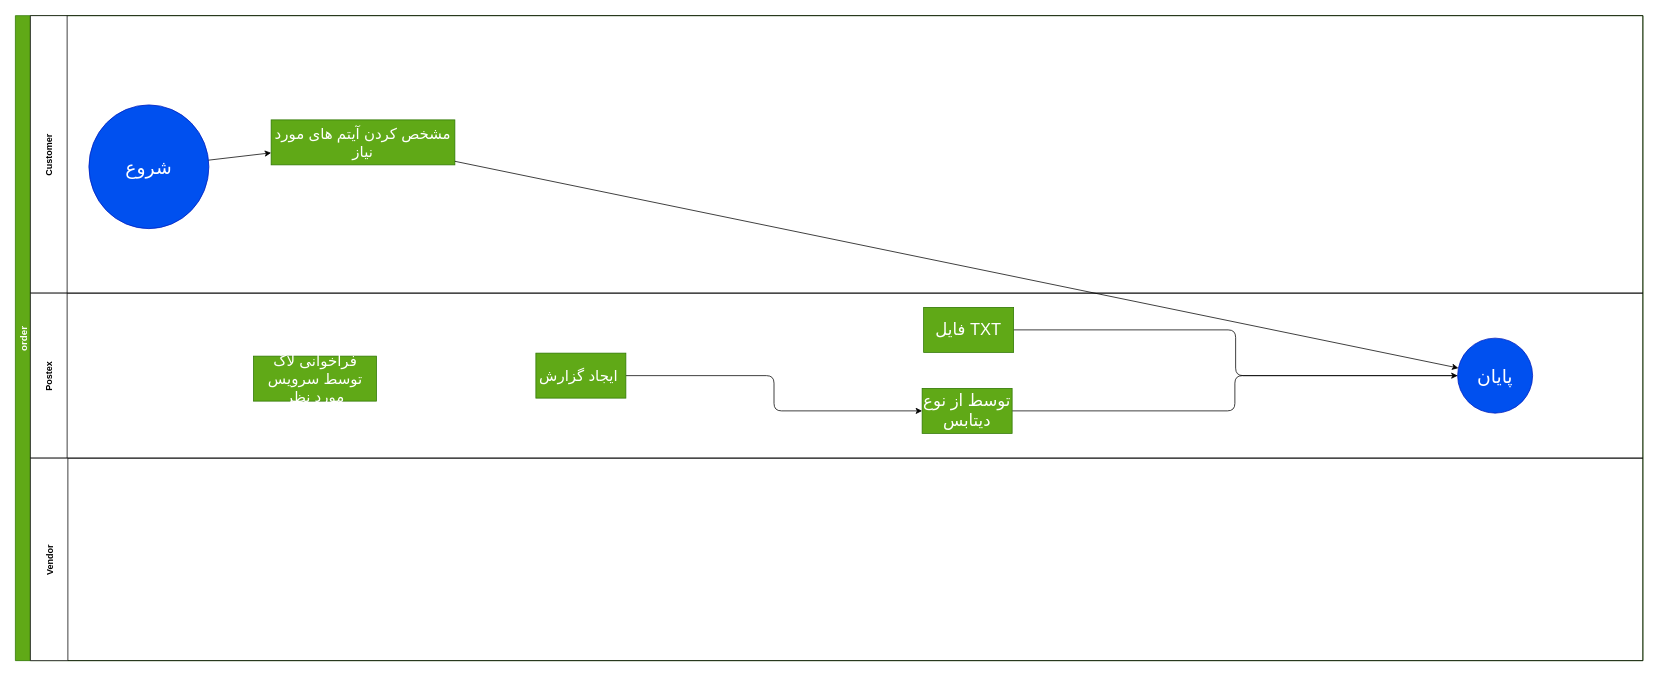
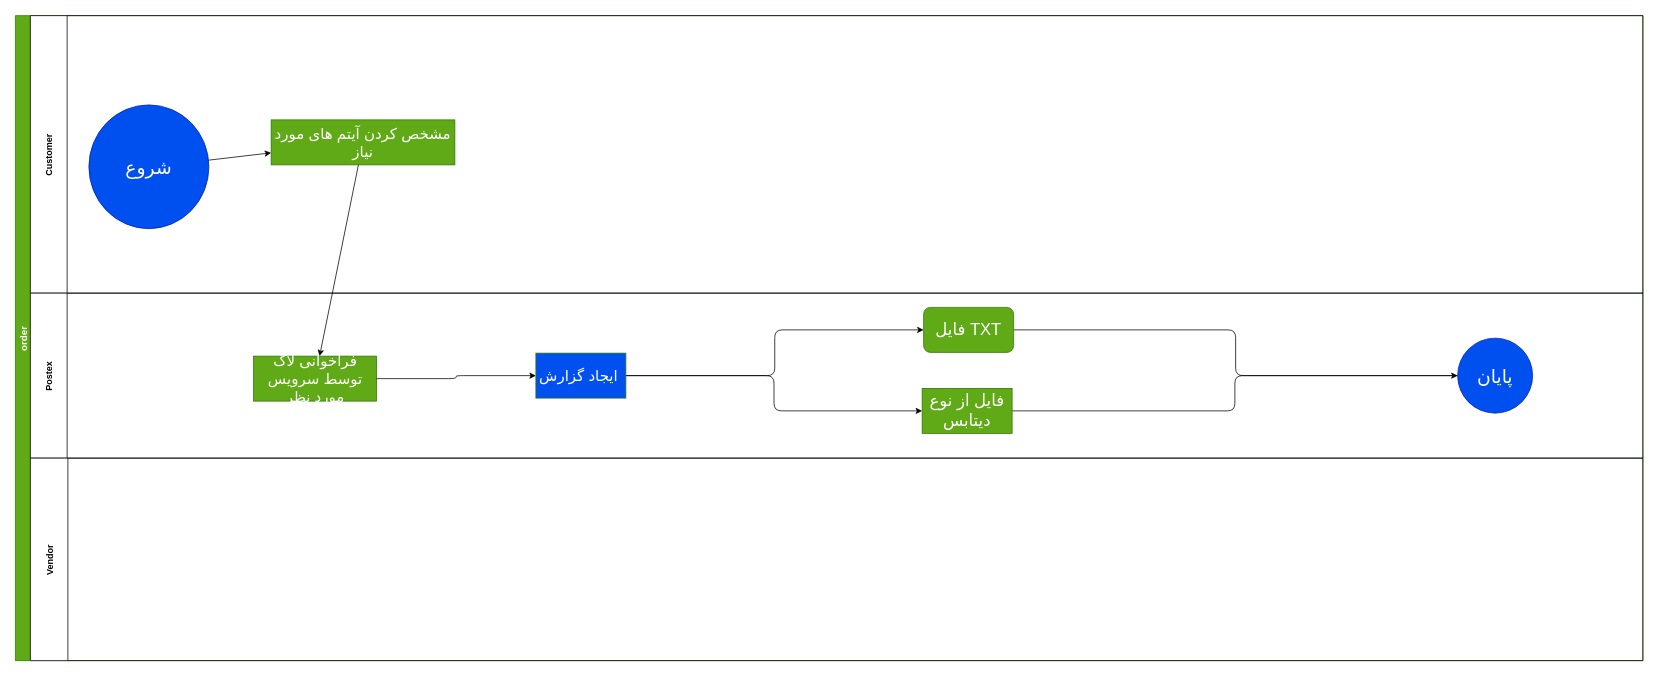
- <mxCell id="19" value="" style="edgeStyle=none;html=1;fontSize=30;" parent="2" source="5" target="17" edge="1"><mxGeometry relative="1" as="geometry" /></mxCell>
+ <mxCell id="19" value="" style="edgeStyle=none;html=1;fontSize=30;" parent="2" source="5" target="11" edge="1"><mxGeometry relative="1" as="geometry" /></mxCell>
- <mxCell id="14" value="&lt;font style=&quot;font-size: 22px&quot;&gt;فایل TXT&lt;/font&gt;" style="whiteSpace=wrap;html=1;fillColor=#60a917;strokeColor=#2D7600;fontColor=#ffffff;" parent="7" vertex="1"><mxGeometry x="1191" y="19" width="120" height="60" as="geometry" /></mxCell>
+ <mxCell id="14" value="&lt;font style=&quot;font-size: 22px&quot;&gt;فایل TXT&lt;/font&gt;" style="whiteSpace=wrap;html=1;fillColor=#60a917;strokeColor=#2D7600;fontColor=#ffffff;rounded=1;" parent="7" vertex="1"><mxGeometry x="1191" y="19" width="120" height="60" as="geometry" /></mxCell>
+ <mxCell id="8" style="edgeStyle=orthogonalEdgeStyle;html=1;exitX=1;exitY=0.5;exitDx=0;exitDy=0;fontSize=24;entryX=0;entryY=0.5;entryDx=0;entryDy=0;" parent="7" source="10" target="14" edge="1"><mxGeometry relative="1" as="geometry" /></mxCell>
- <mxCell id="10" value="&lt;font style=&quot;font-size: 20px&quot;&gt;ایجاد گزارش&amp;nbsp;&lt;/font&gt;" style="whiteSpace=wrap;html=1;fillColor=#60a917;strokeColor=#2D7600;fontColor=#ffffff;" parent="7" vertex="1"><mxGeometry x="674" y="80" width="120" height="60" as="geometry" /></mxCell>
+ <mxCell id="10" value="&lt;font style=&quot;font-size: 20px&quot;&gt;ایجاد گزارش&amp;nbsp;&lt;/font&gt;" style="whiteSpace=wrap;html=1;fillColor=#0050ef;strokeColor=#2D7600;fontColor=#ffffff;" parent="7" vertex="1"><mxGeometry x="674" y="80" width="120" height="60" as="geometry" /></mxCell>
+ <mxCell id="12" value="" style="edgeStyle=orthogonalEdgeStyle;html=1;fontSize=20;" parent="7" source="11" target="10" edge="1"><mxGeometry relative="1" as="geometry" /></mxCell>
- <mxCell id="16" value="&lt;span style=&quot;font-size: 22px&quot;&gt;توسط از نوع دیتابس&lt;/span&gt;" style="whiteSpace=wrap;html=1;fillColor=#60a917;strokeColor=#2D7600;fontColor=#ffffff;" parent="7" vertex="1"><mxGeometry x="1189" y="127" width="120" height="60" as="geometry" /></mxCell>
+ <mxCell id="16" value="&lt;span style=&quot;font-size: 22px&quot;&gt;فایل از نوع دیتابس&lt;/span&gt;" style="whiteSpace=wrap;html=1;fillColor=#60a917;strokeColor=#2D7600;fontColor=#ffffff;" parent="7" vertex="1"><mxGeometry x="1189" y="127" width="120" height="60" as="geometry" /></mxCell>
